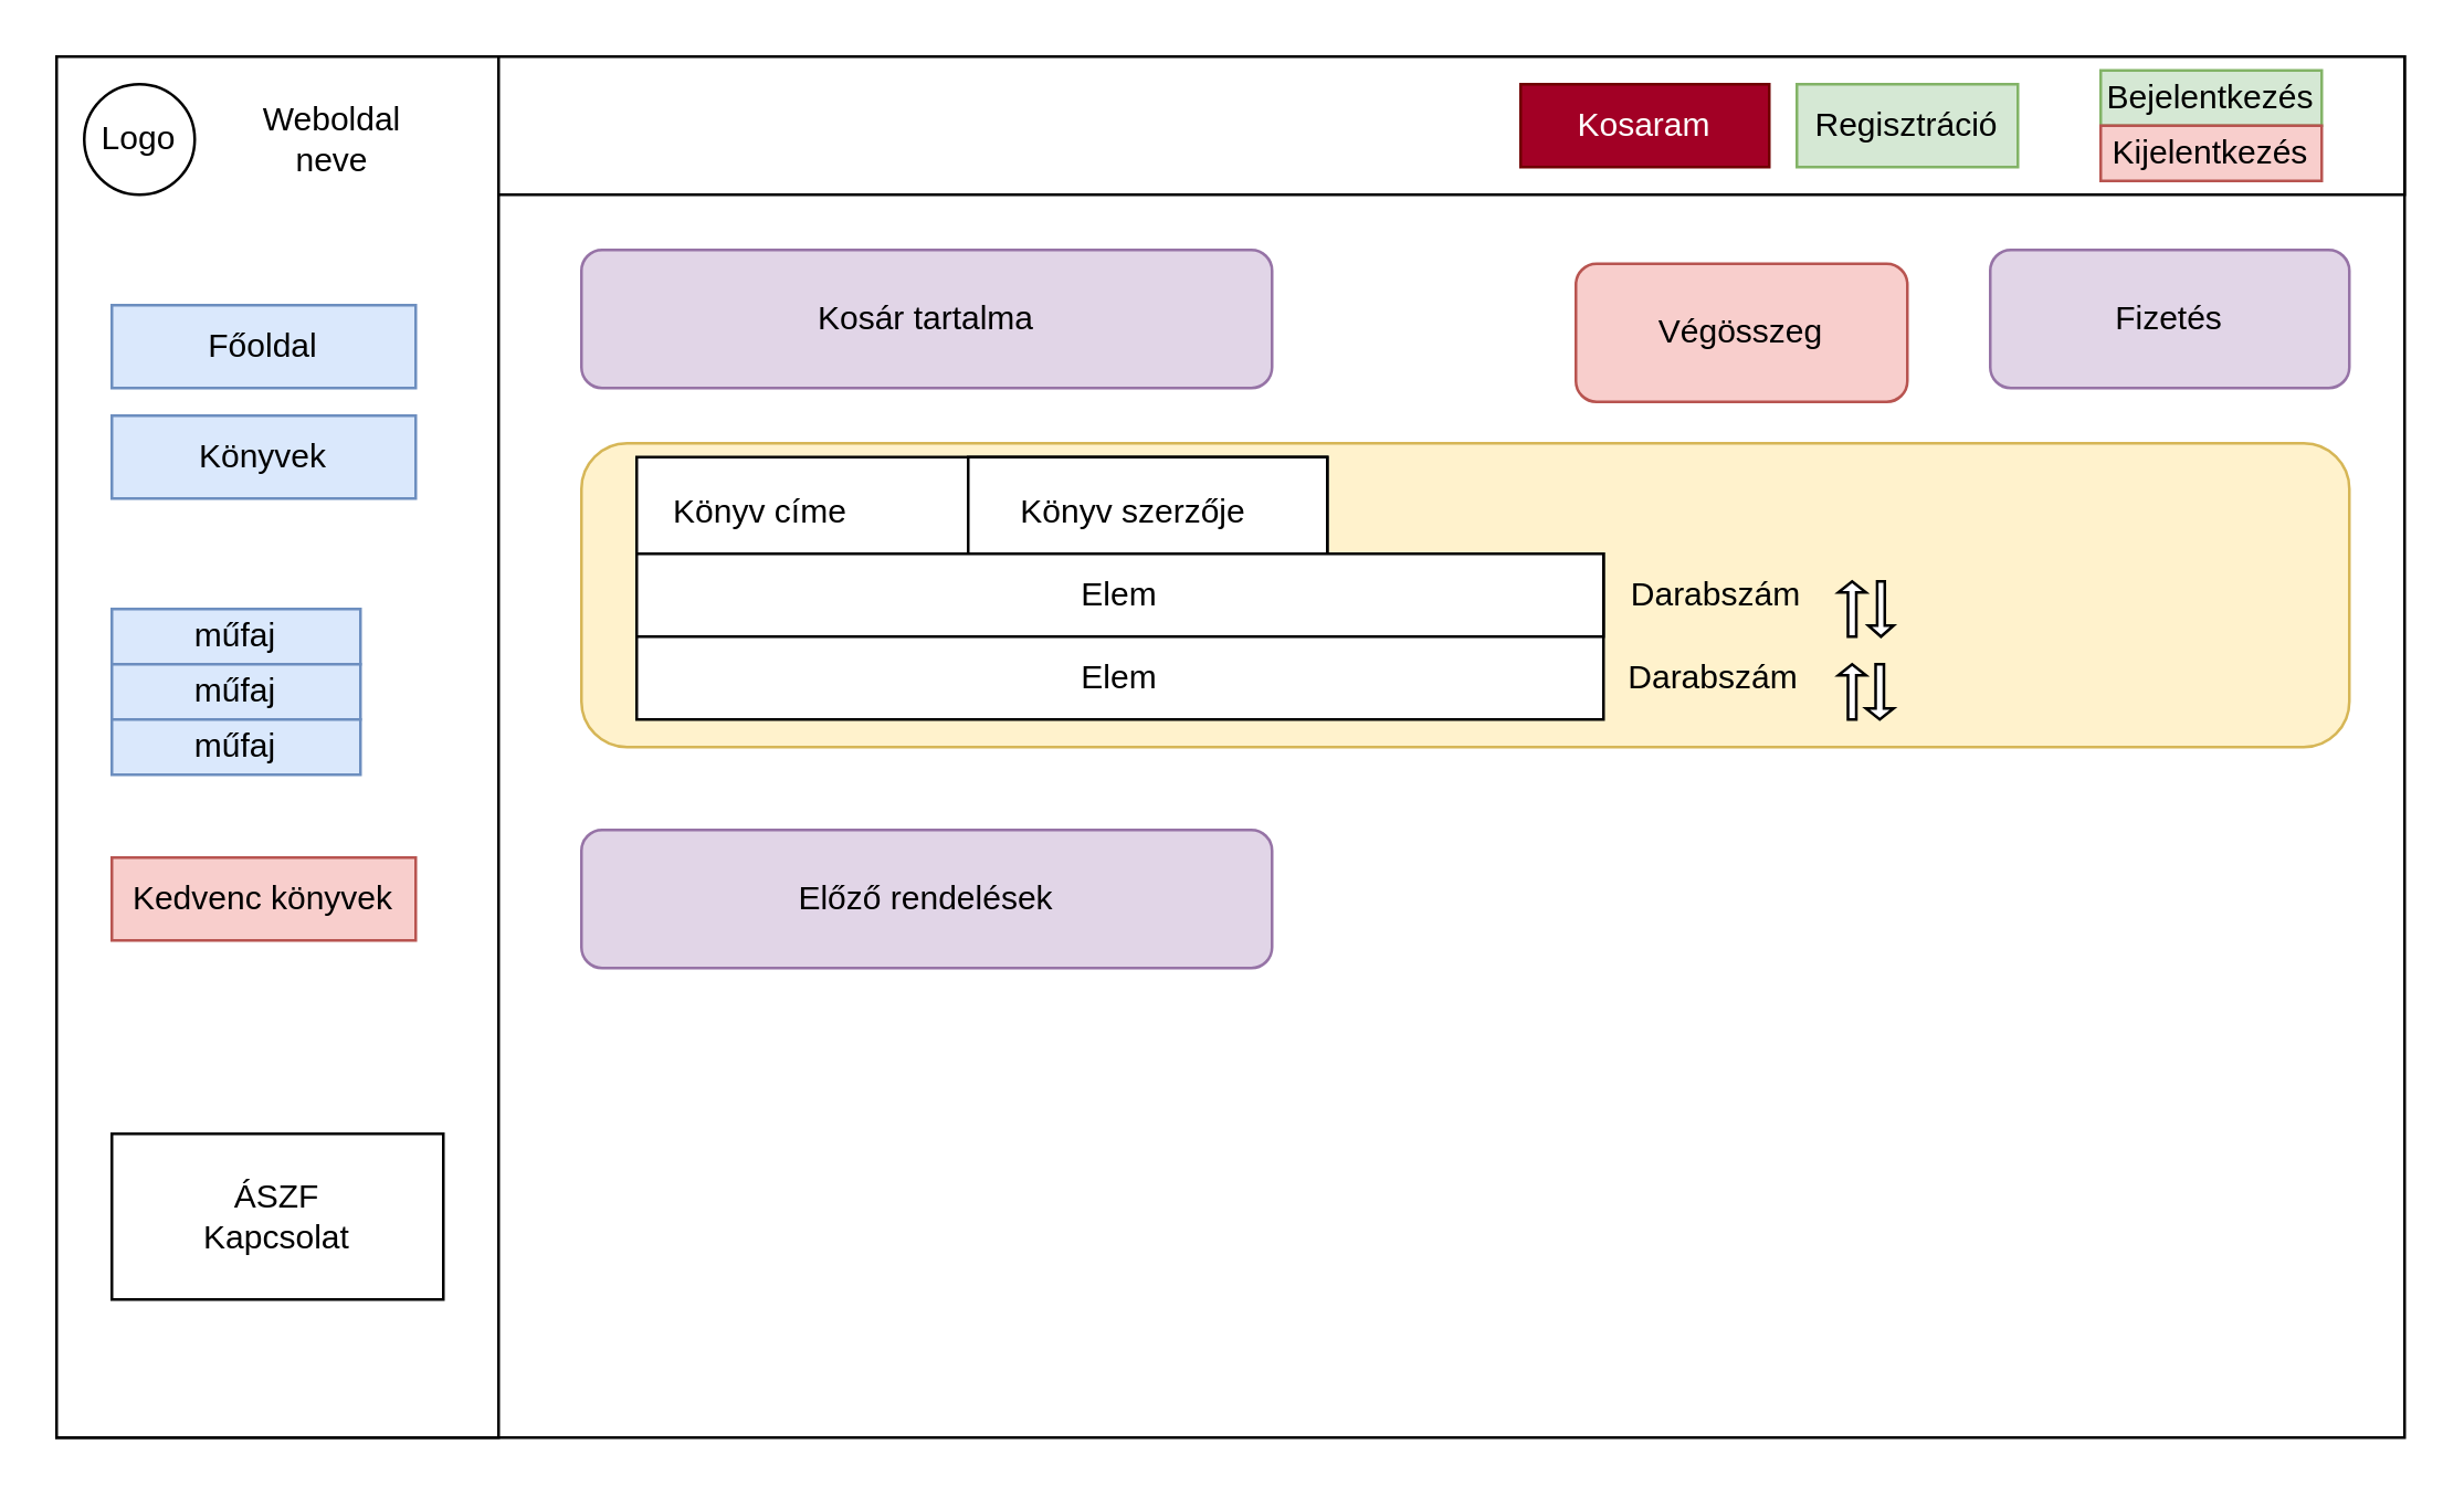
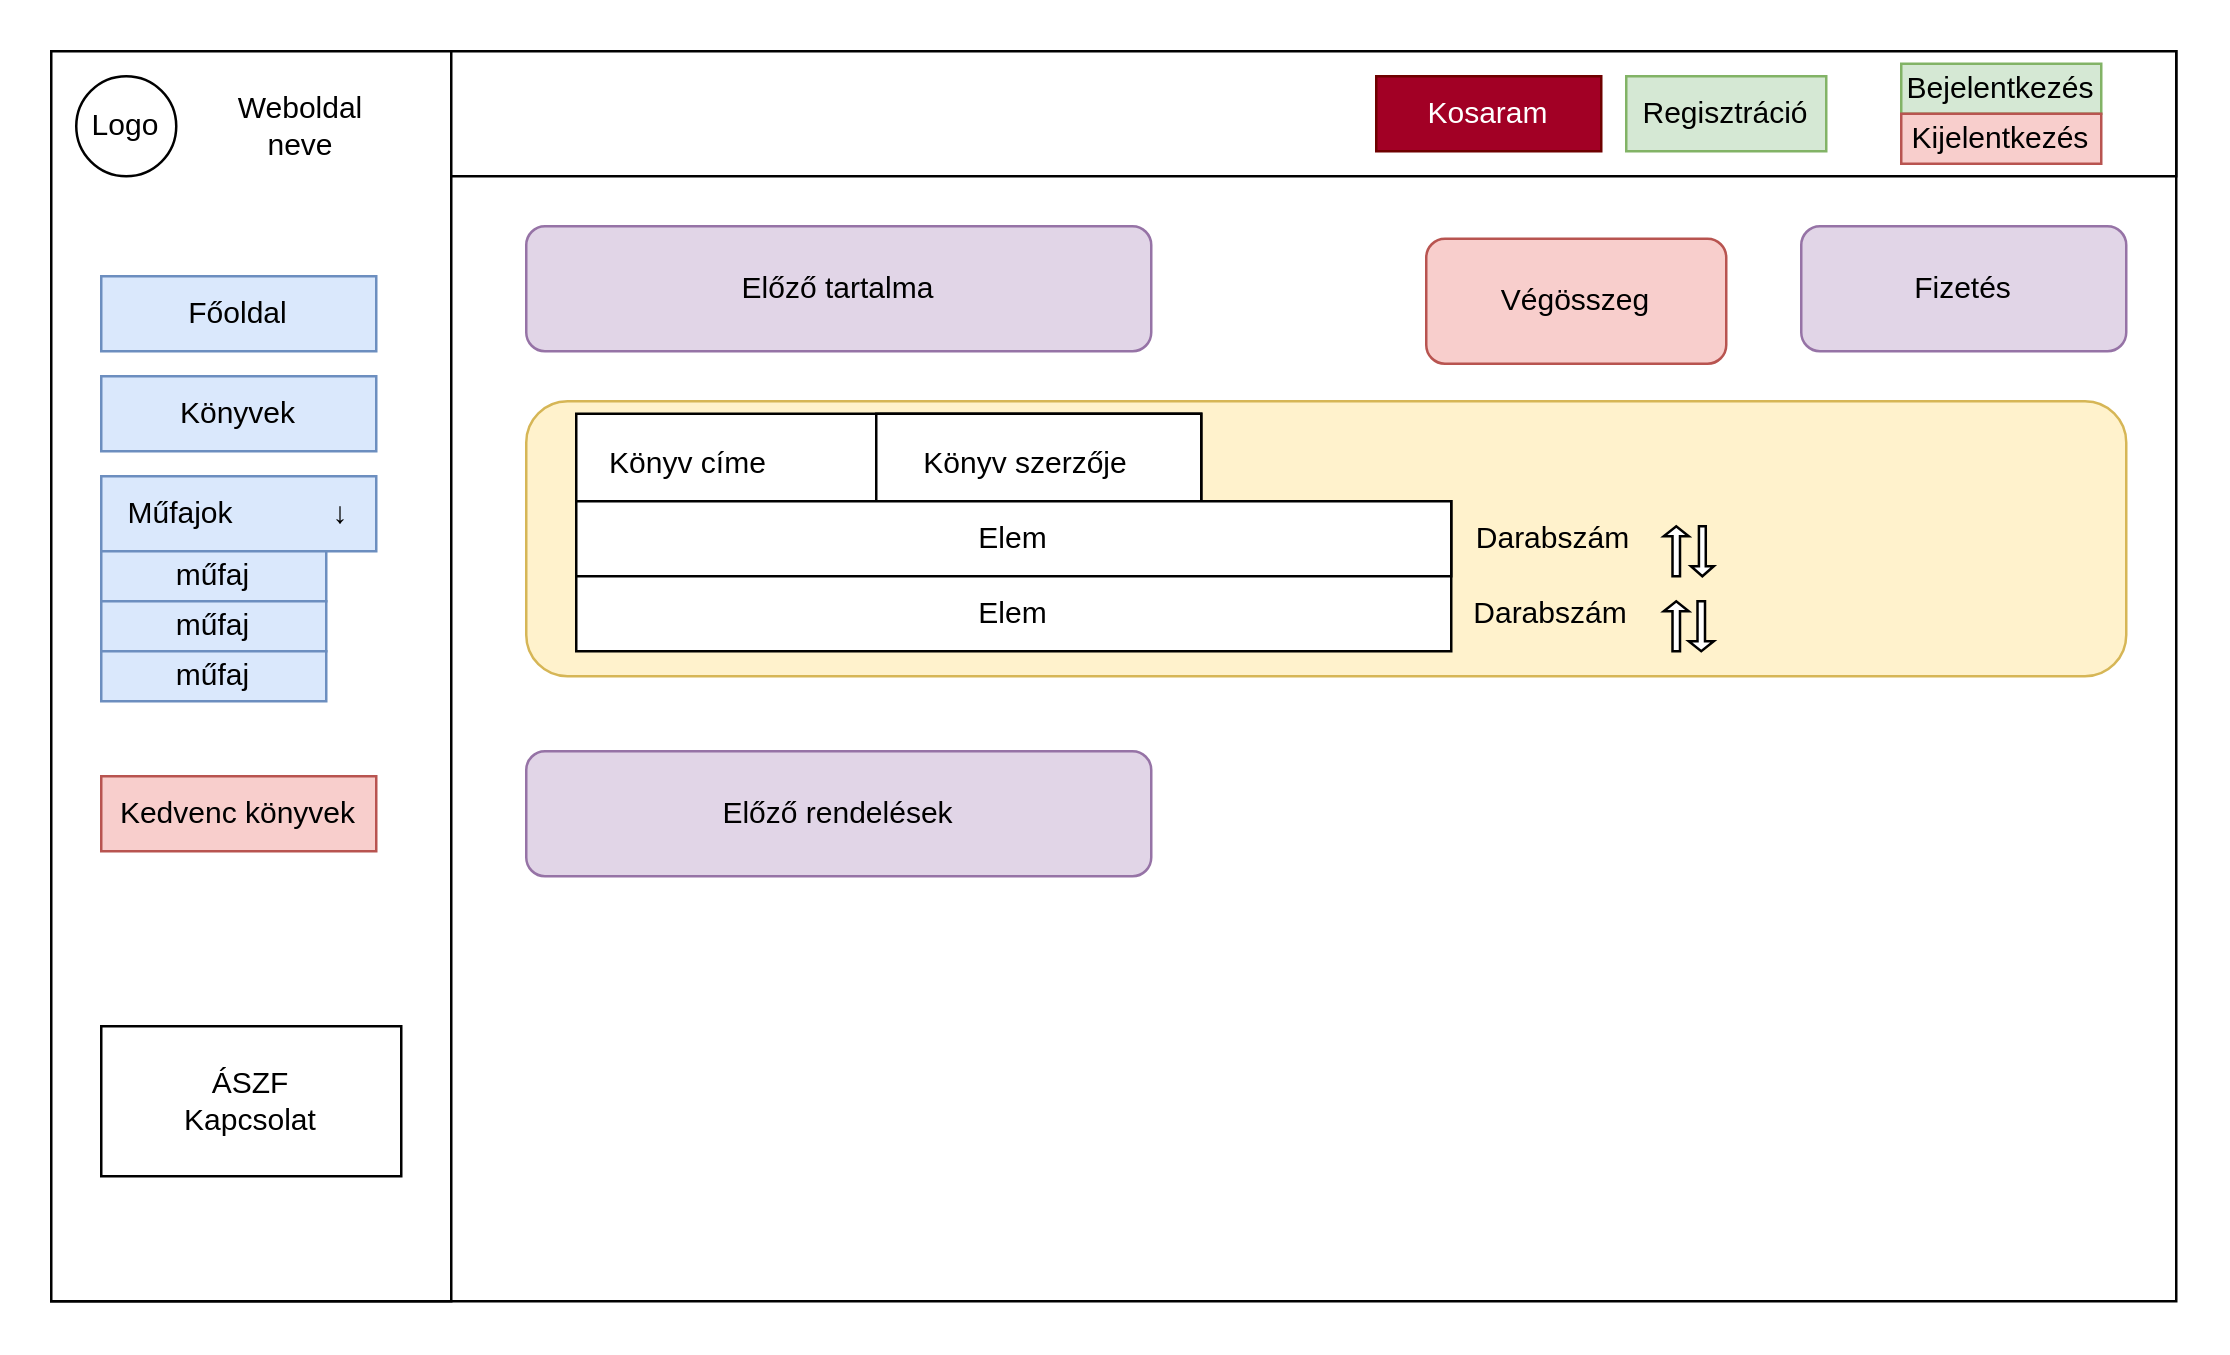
- <mxCell id="22" value="Kosár tartalma" style="rounded=1;whiteSpace=wrap;html=1;fillColor=#e1d5e7;strokeColor=#9673a6;" vertex="1" parent="1"><mxGeometry x="210" y="90" width="250" height="50" as="geometry" /></mxCell>
+ <mxCell id="22" value="Előző tartalma" style="rounded=1;whiteSpace=wrap;html=1;fillColor=#e1d5e7;strokeColor=#9673a6;" vertex="1" parent="1"><mxGeometry x="210" y="90" width="250" height="50" as="geometry" /></mxCell>
+ <mxCell id="11" value="Műfajok&amp;nbsp; &amp;nbsp; &amp;nbsp; &amp;nbsp; &amp;nbsp; &amp;nbsp;&amp;nbsp;↓" style="text;html=1;strokeColor=#6c8ebf;fillColor=#dae8fc;align=center;verticalAlign=middle;whiteSpace=wrap;rounded=0;" parent="1" vertex="1"><mxGeometry x="40" y="190" width="110" height="30" as="geometry" /></mxCell>
